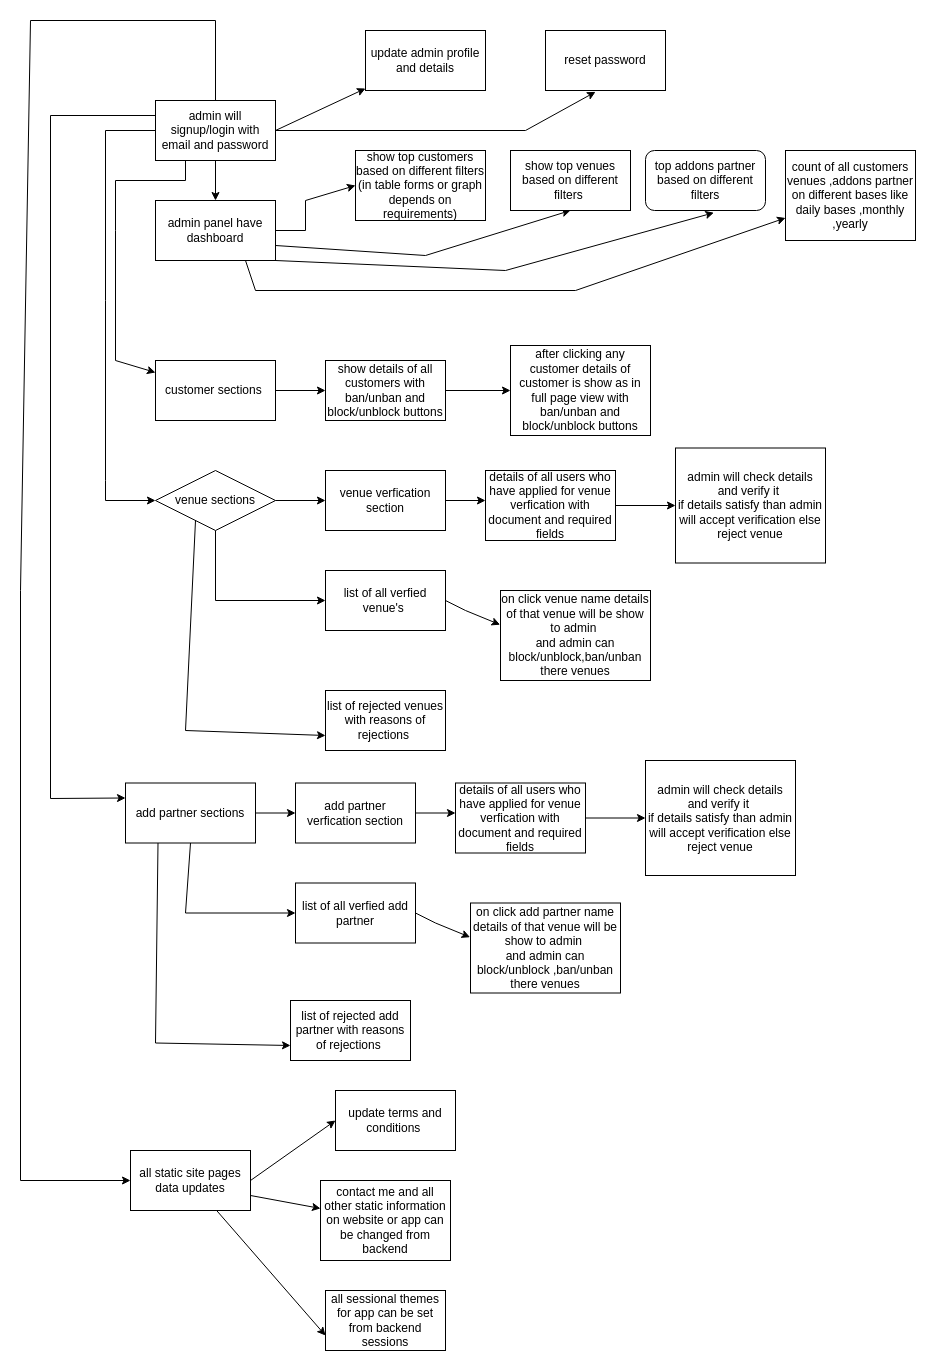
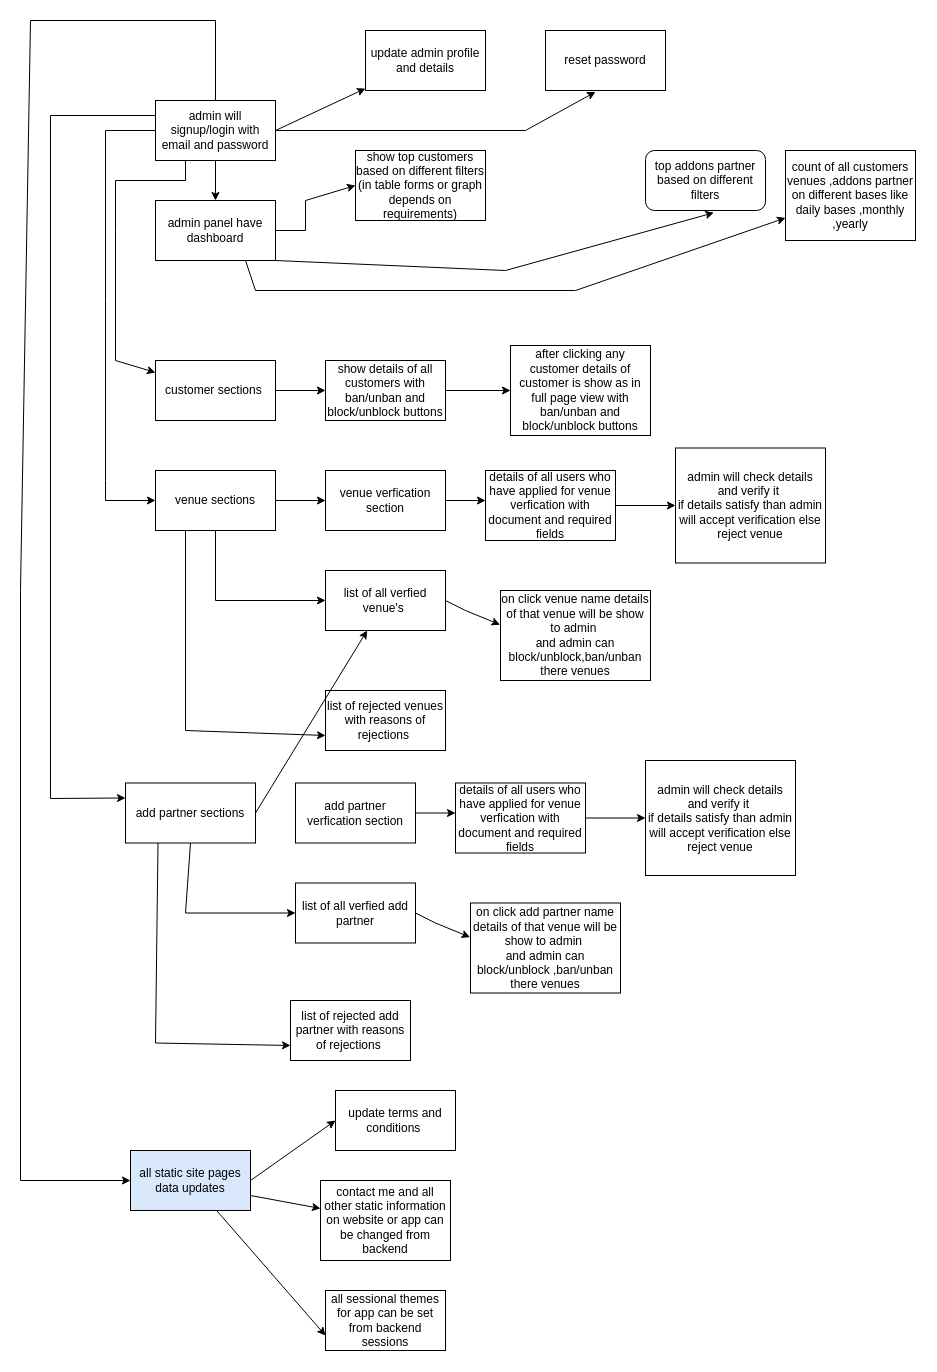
- <mxCell id="18" value="show top venues based on different filters&amp;nbsp;" style="rounded=0;whiteSpace=wrap;html=1;" vertex="1" parent="1"><mxGeometry x="510" y="150" width="120" height="60" as="geometry" /></mxCell>
- <mxCell id="12" style="edgeStyle=none;rounded=0;orthogonalLoop=1;jettySize=auto;html=1;exitX=1;exitY=0.75;exitDx=0;exitDy=0;entryX=0.5;entryY=1;entryDx=0;entryDy=0;" edge="1" parent="1" source="15" target="18"><mxGeometry relative="1" as="geometry"><Array as="points"><mxPoint x="425" y="255" /></Array></mxGeometry></mxCell>
- <mxCell id="30" value="venue sections" style="rhombus;whiteSpace=wrap;html=1;" vertex="1" parent="1"><mxGeometry x="155" y="470" width="120" height="60" as="geometry" /></mxCell>
+ <mxCell id="30" value="venue sections" style="rounded=0;whiteSpace=wrap;html=1;" vertex="1" parent="1"><mxGeometry x="155" y="470" width="120" height="60" as="geometry" /></mxCell>
- <mxCell id="40" style="edgeStyle=none;rounded=0;orthogonalLoop=1;jettySize=auto;html=1;exitX=1;exitY=0.5;exitDx=0;exitDy=0;entryX=0;entryY=0.5;entryDx=0;entryDy=0;" edge="1" parent="1" source="43" target="45"><mxGeometry relative="1" as="geometry" /></mxCell>
+ <mxCell id="40" style="edgeStyle=none;rounded=0;orthogonalLoop=1;jettySize=auto;html=1;exitX=1;exitY=0.5;exitDx=0;exitDy=0;" edge="1" parent="1" source="43" target="37"><mxGeometry relative="1" as="geometry" /></mxCell>
- <mxCell id="56" value="all static site pages data updates" style="rounded=0;whiteSpace=wrap;html=1;" vertex="1" parent="1"><mxGeometry x="130" y="1150" width="120" height="60" as="geometry" /></mxCell>
+ <mxCell id="56" value="all static site pages data updates" style="rounded=0;whiteSpace=wrap;html=1;fillColor=#dae8fc;" vertex="1" parent="1"><mxGeometry x="130" y="1150" width="120" height="60" as="geometry" /></mxCell>
